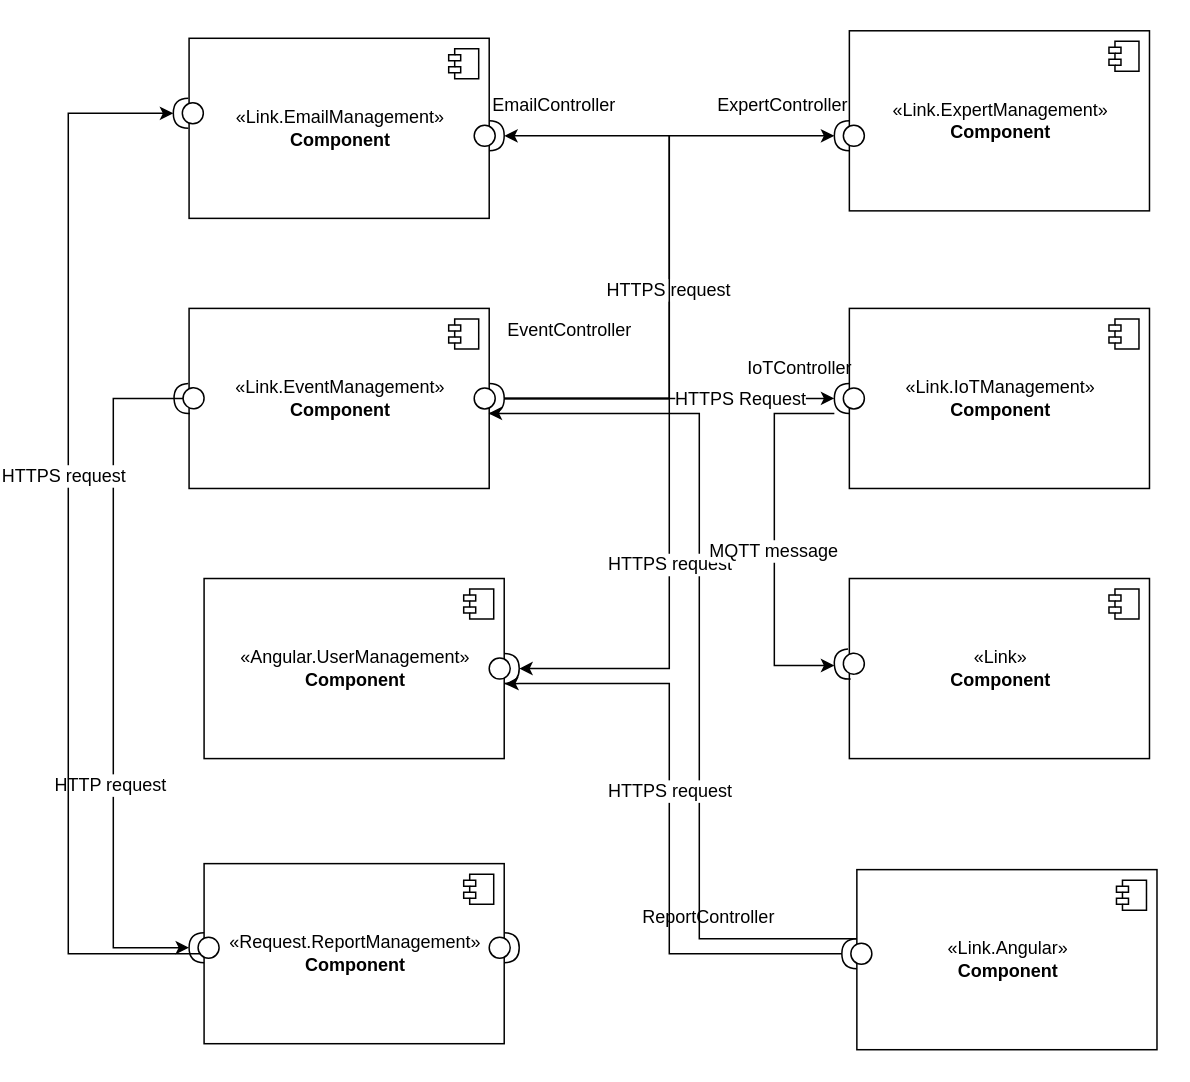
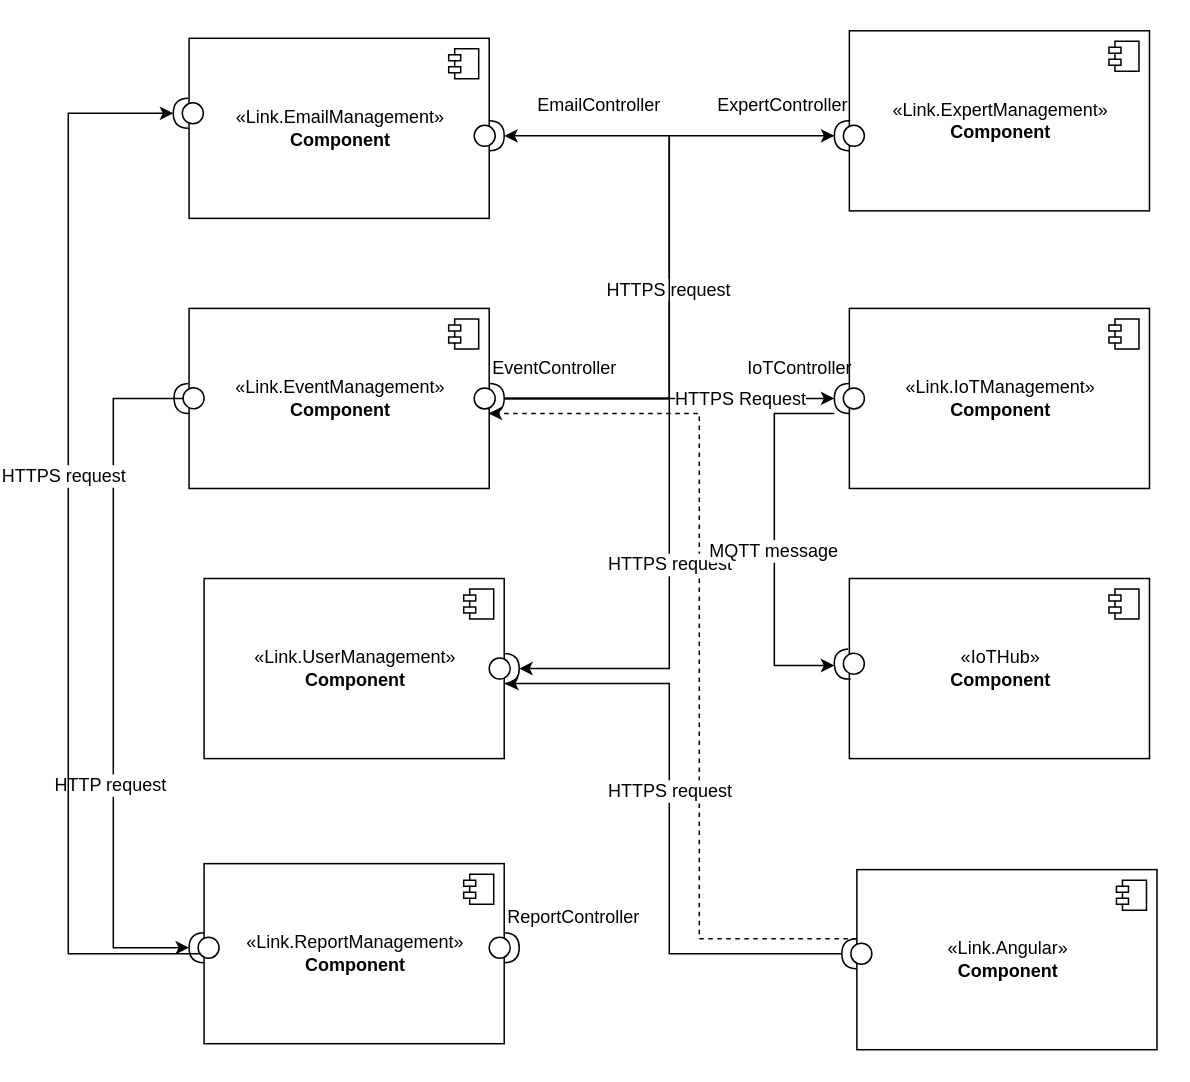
- <mxCell id="41" value="EmailController" style="text;html=1;resizable=0;points=[];autosize=1;align=left;verticalAlign=top;spacingTop=-4;" vertex="1" parent="1"><mxGeometry x="300.5" y="60" width="100" height="20" as="geometry" /></mxCell>
+ <mxCell id="41" value="EmailController" style="text;html=1;resizable=0;points=[];autosize=1;align=left;verticalAlign=top;spacingTop=-4;" vertex="1" parent="1"><mxGeometry x="330.5" y="60" width="100" height="20" as="geometry" /></mxCell>
- <mxCell id="40" value="EventController" style="text;html=1;resizable=0;points=[];autosize=1;align=left;verticalAlign=top;spacingTop=-4;" vertex="1" parent="1"><mxGeometry x="310.5" y="210" width="100" height="20" as="geometry" /></mxCell>
+ <mxCell id="40" value="EventController" style="text;html=1;resizable=0;points=[];autosize=1;align=left;verticalAlign=top;spacingTop=-4;" vertex="1" parent="1"><mxGeometry x="300.5" y="235" width="100" height="20" as="geometry" /></mxCell>
- <mxCell id="22" style="edgeStyle=orthogonalEdgeStyle;rounded=0;orthogonalLoop=1;jettySize=auto;html=1;entryX=0.998;entryY=0.583;entryDx=0;entryDy=0;entryPerimeter=0;" edge="1" parent="1" source="23" target="7"><mxGeometry relative="1" as="geometry"><Array as="points"><mxPoint x="440.5" y="625" /><mxPoint x="440.5" y="275" /></Array></mxGeometry></mxCell>
+ <mxCell id="22" style="edgeStyle=orthogonalEdgeStyle;rounded=0;orthogonalLoop=1;jettySize=auto;html=1;entryX=0.998;entryY=0.583;entryDx=0;entryDy=0;entryPerimeter=0;dashed=1;" edge="1" parent="1" source="23" target="7"><mxGeometry relative="1" as="geometry"><Array as="points"><mxPoint x="440.5" y="625" /><mxPoint x="440.5" y="275" /></Array></mxGeometry></mxCell>
- <mxCell id="10" value="«Angular.UserManagement»&lt;br&gt;&lt;b&gt;Component&lt;/b&gt;" style="html=1;" vertex="1" parent="1"><mxGeometry x="110.5" y="385" width="200" height="120" as="geometry" /></mxCell>
+ <mxCell id="10" value="«Link.UserManagement»&lt;br&gt;&lt;b&gt;Component&lt;/b&gt;" style="html=1;" vertex="1" parent="1"><mxGeometry x="110.5" y="385" width="200" height="120" as="geometry" /></mxCell>
- <mxCell id="25" value="«Link»&lt;br&gt;&lt;b&gt;Component&lt;/b&gt;" style="html=1;" vertex="1" parent="1"><mxGeometry x="540.5" y="385" width="200" height="120" as="geometry" /></mxCell>
+ <mxCell id="25" value="«IoTHub»&lt;br&gt;&lt;b&gt;Component&lt;/b&gt;" style="html=1;" vertex="1" parent="1"><mxGeometry x="540.5" y="385" width="200" height="120" as="geometry" /></mxCell>
- <mxCell id="44" value="ReportController" style="text;html=1;resizable=0;points=[];autosize=1;align=left;verticalAlign=top;spacingTop=-4;" vertex="1" parent="1"><mxGeometry x="400.5" y="601" width="100" height="20" as="geometry" /></mxCell>
+ <mxCell id="44" value="ReportController" style="text;html=1;resizable=0;points=[];autosize=1;align=left;verticalAlign=top;spacingTop=-4;" vertex="1" parent="1"><mxGeometry x="310.5" y="601" width="100" height="20" as="geometry" /></mxCell>
- <mxCell id="14" value="«Request.ReportManagement»&lt;br&gt;&lt;b&gt;Component&lt;/b&gt;" style="html=1;" vertex="1" parent="1"><mxGeometry x="110.5" y="575" width="200" height="120" as="geometry" /></mxCell>
+ <mxCell id="14" value="«Link.ReportManagement»&lt;br&gt;&lt;b&gt;Component&lt;/b&gt;" style="html=1;" vertex="1" parent="1"><mxGeometry x="110.5" y="575" width="200" height="120" as="geometry" /></mxCell>
